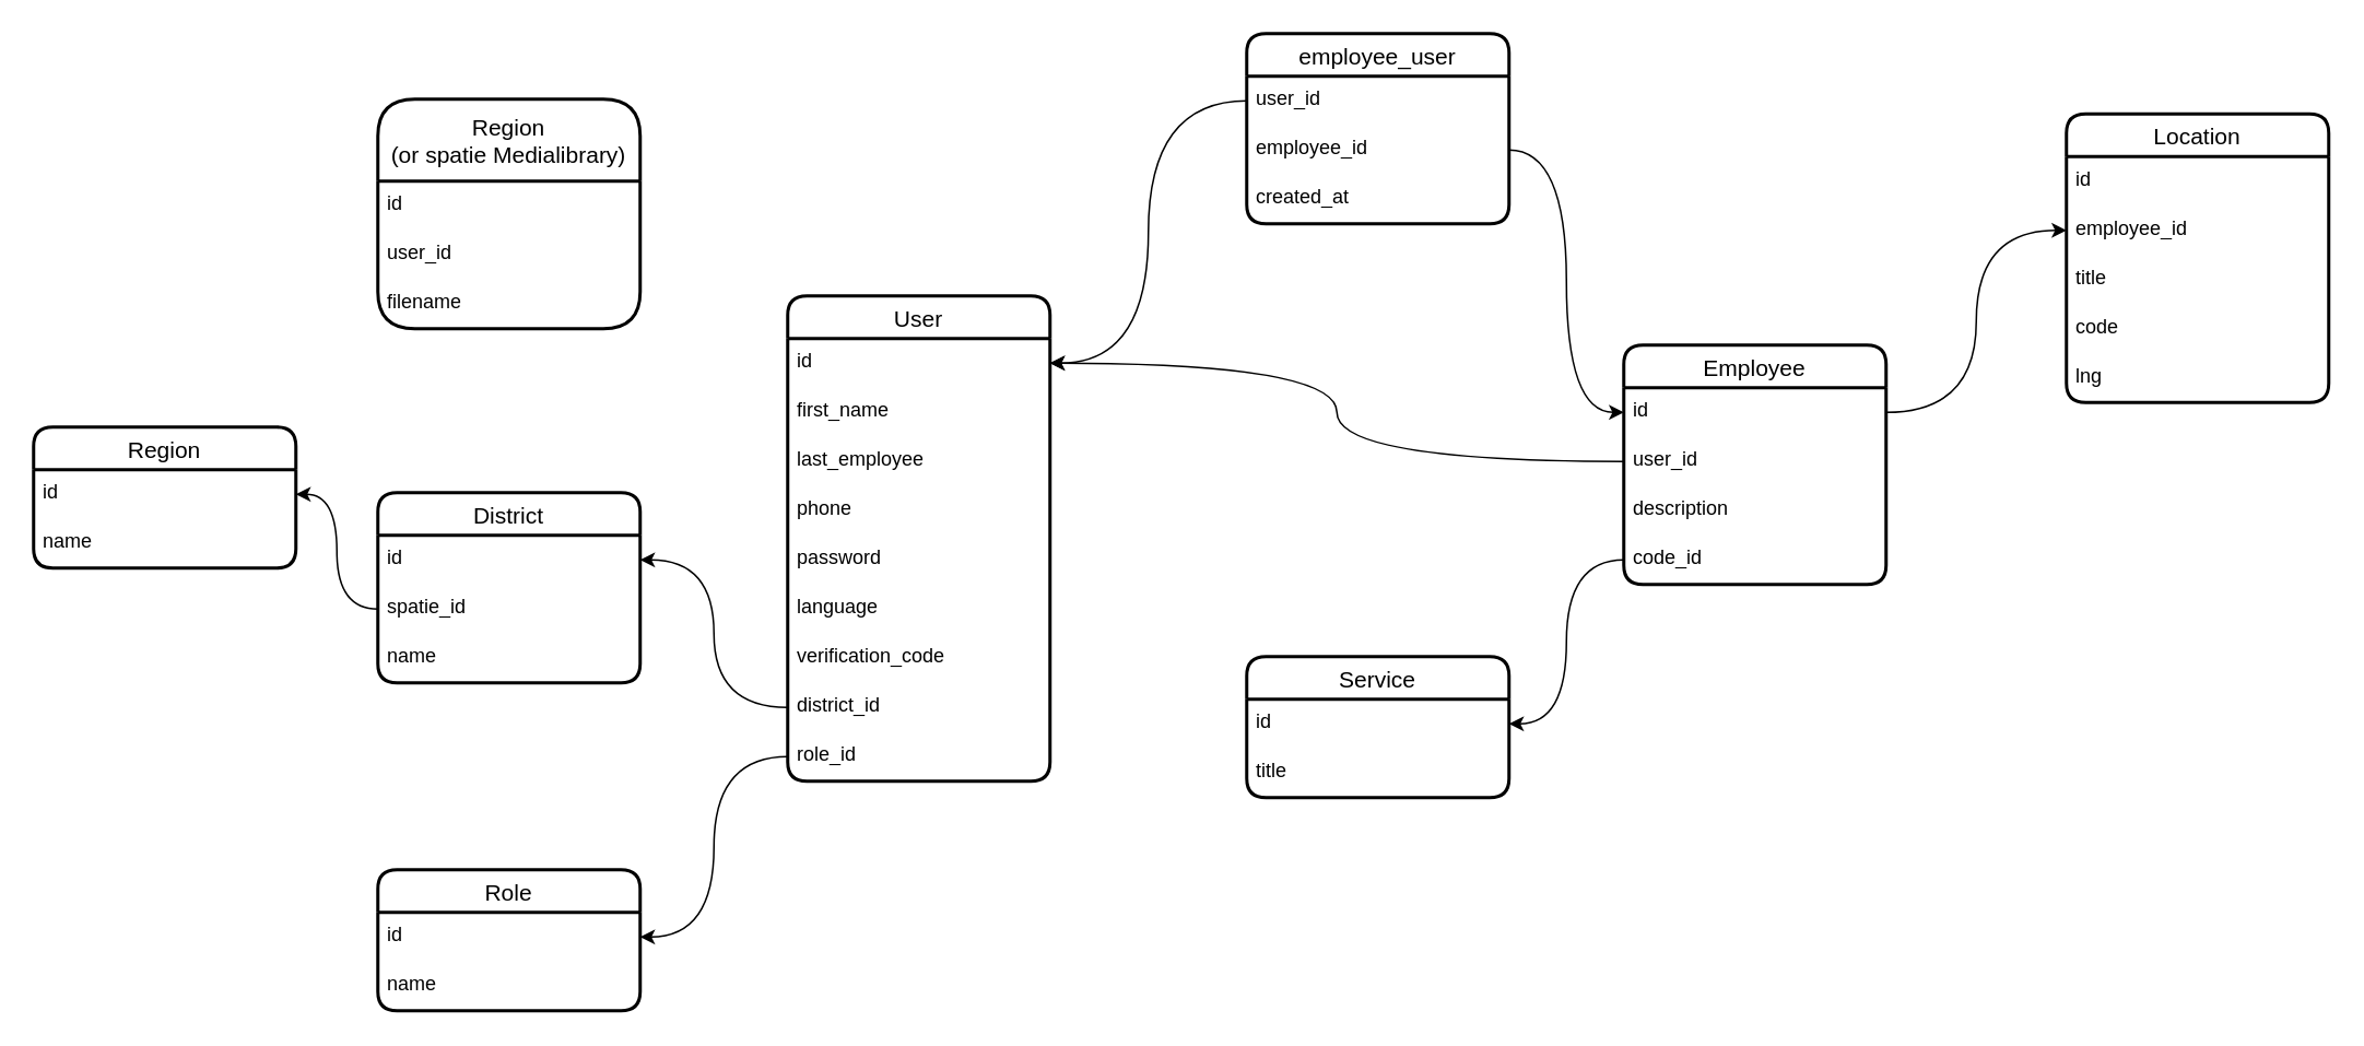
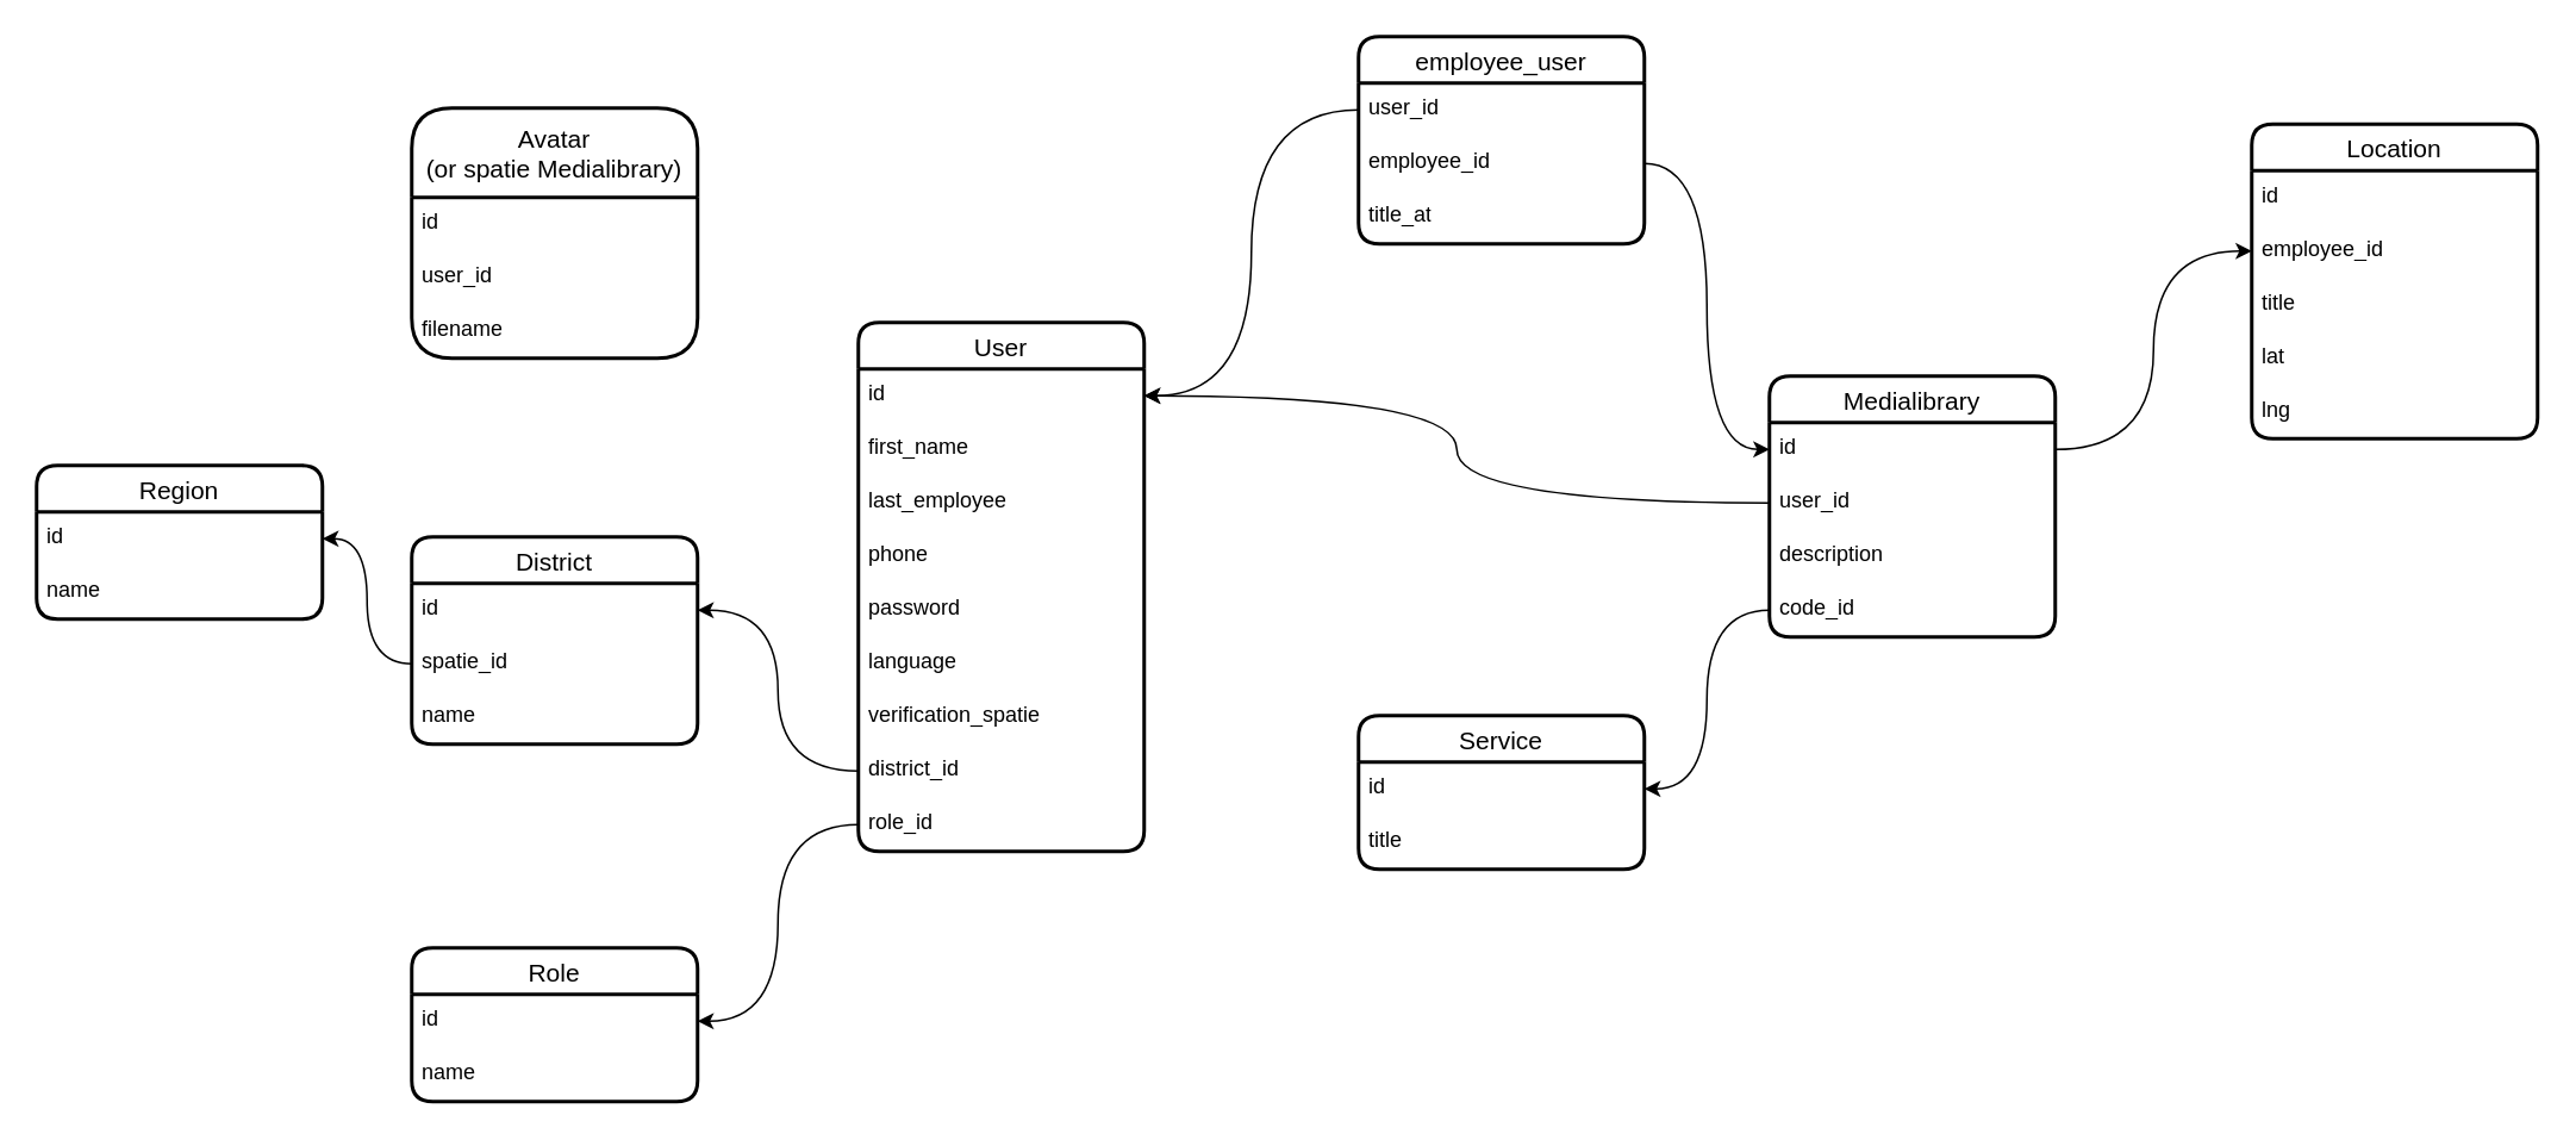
- <mxCell id="48" value="Region &#10;(or spatie Medialibrary)" style="swimlane;fontStyle=0;childLayout=stackLayout;horizontal=1;startSize=50;horizontalStack=0;resizeParent=1;resizeParentMax=0;resizeLast=0;collapsible=1;marginBottom=0;align=center;fontSize=14;strokeWidth=2;rounded=1;shadow=0;glass=0;swimlaneLine=1;" vertex="1" parent="1"><mxGeometry x="230" y="60" width="160" height="140" as="geometry" /></mxCell>
+ <mxCell id="48" value="Avatar &#10;(or spatie Medialibrary)" style="swimlane;fontStyle=0;childLayout=stackLayout;horizontal=1;startSize=50;horizontalStack=0;resizeParent=1;resizeParentMax=0;resizeLast=0;collapsible=1;marginBottom=0;align=center;fontSize=14;strokeWidth=2;rounded=1;shadow=0;glass=0;swimlaneLine=1;" vertex="1" parent="1"><mxGeometry x="230" y="60" width="160" height="140" as="geometry" /></mxCell>
- <mxCell id="37" value="created_at" style="text;strokeColor=none;fillColor=none;spacingLeft=4;spacingRight=4;overflow=hidden;rotatable=0;points=[[0,0.5],[1,0.5]];portConstraint=eastwest;fontSize=12;whiteSpace=wrap;html=1;" vertex="1" parent="34"><mxGeometry y="86" width="160" height="30" as="geometry" /></mxCell>
+ <mxCell id="37" value="title_at" style="text;strokeColor=none;fillColor=none;spacingLeft=4;spacingRight=4;overflow=hidden;rotatable=0;points=[[0,0.5],[1,0.5]];portConstraint=eastwest;fontSize=12;whiteSpace=wrap;html=1;" vertex="1" parent="34"><mxGeometry y="86" width="160" height="30" as="geometry" /></mxCell>
- <mxCell id="32" value="code" style="text;strokeColor=none;fillColor=none;spacingLeft=4;spacingRight=4;overflow=hidden;rotatable=0;points=[[0,0.5],[1,0.5]];portConstraint=eastwest;fontSize=12;whiteSpace=wrap;html=1;" vertex="1" parent="28"><mxGeometry y="116" width="160" height="30" as="geometry" /></mxCell>
+ <mxCell id="32" value="lat" style="text;strokeColor=none;fillColor=none;spacingLeft=4;spacingRight=4;overflow=hidden;rotatable=0;points=[[0,0.5],[1,0.5]];portConstraint=eastwest;fontSize=12;whiteSpace=wrap;html=1;" vertex="1" parent="28"><mxGeometry y="116" width="160" height="30" as="geometry" /></mxCell>
- <mxCell id="39" value="Employee" style="swimlane;fontStyle=0;childLayout=stackLayout;horizontal=1;startSize=26;horizontalStack=0;resizeParent=1;resizeParentMax=0;resizeLast=0;collapsible=1;marginBottom=0;align=center;fontSize=14;strokeWidth=2;rounded=1;shadow=0;glass=0;swimlaneLine=1;" vertex="1" parent="1"><mxGeometry x="990" y="210" width="160" height="146" as="geometry" /></mxCell>
+ <mxCell id="39" value="Medialibrary" style="swimlane;fontStyle=0;childLayout=stackLayout;horizontal=1;startSize=26;horizontalStack=0;resizeParent=1;resizeParentMax=0;resizeLast=0;collapsible=1;marginBottom=0;align=center;fontSize=14;strokeWidth=2;rounded=1;shadow=0;glass=0;swimlaneLine=1;" vertex="1" parent="1"><mxGeometry x="990" y="210" width="160" height="146" as="geometry" /></mxCell>
- <mxCell id="9" value="verification_code" style="text;strokeColor=none;fillColor=none;spacingLeft=4;spacingRight=4;overflow=hidden;rotatable=0;points=[[0,0.5],[1,0.5]];portConstraint=eastwest;fontSize=12;whiteSpace=wrap;html=1;" vertex="1" parent="2"><mxGeometry y="206" width="160" height="30" as="geometry" /></mxCell>
+ <mxCell id="9" value="verification_spatie" style="text;strokeColor=none;fillColor=none;spacingLeft=4;spacingRight=4;overflow=hidden;rotatable=0;points=[[0,0.5],[1,0.5]];portConstraint=eastwest;fontSize=12;whiteSpace=wrap;html=1;" vertex="1" parent="2"><mxGeometry y="206" width="160" height="30" as="geometry" /></mxCell>
